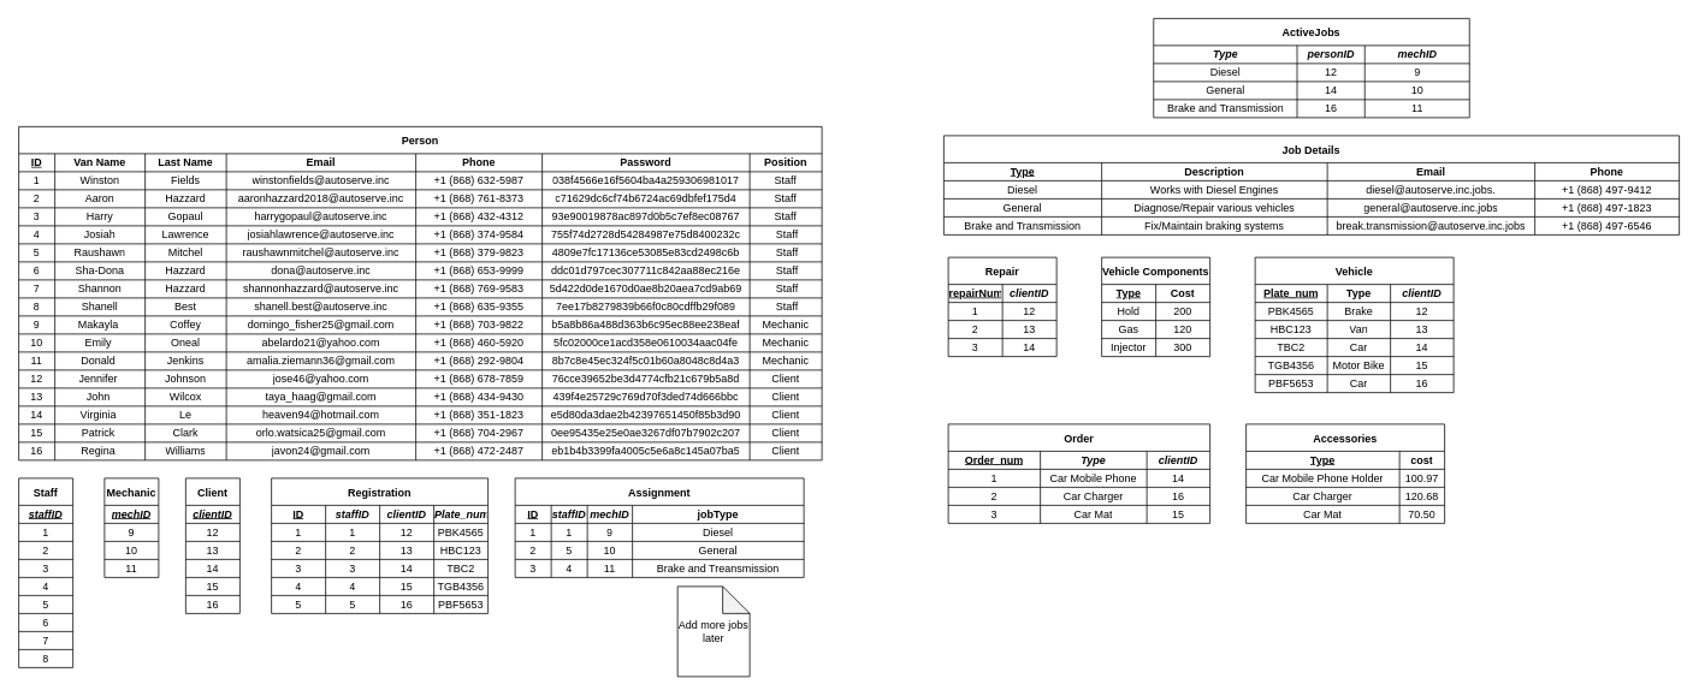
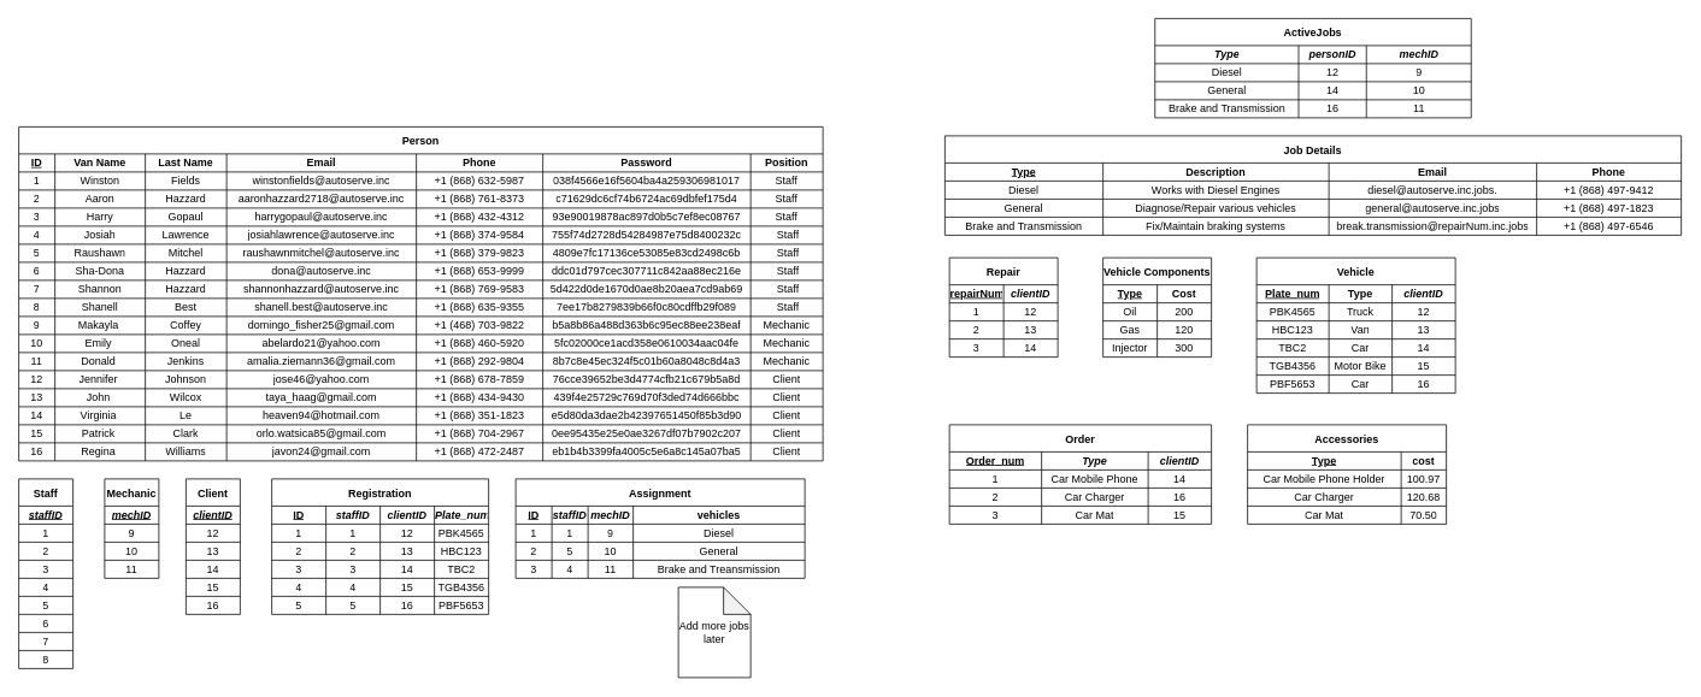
- <mxCell id="23" value="aaronhazzard2018@autoserve.inc" style="shape=partialRectangle;html=1;whiteSpace=wrap;connectable=0;fillColor=none;top=0;left=0;bottom=0;right=0;overflow=hidden;" parent="19" vertex="1"><mxGeometry x="230" width="210" height="20" as="geometry"><mxRectangle width="210" height="20" as="alternateBounds" /></mxGeometry></mxCell>
+ <mxCell id="23" value="aaronhazzard2718@autoserve.inc" style="shape=partialRectangle;html=1;whiteSpace=wrap;connectable=0;fillColor=none;top=0;left=0;bottom=0;right=0;overflow=hidden;" parent="19" vertex="1"><mxGeometry x="230" width="210" height="20" as="geometry"><mxRectangle width="210" height="20" as="alternateBounds" /></mxGeometry></mxCell>
- <mxCell id="211" value="break.transmission@autoserve.inc.jobs" style="shape=partialRectangle;html=1;whiteSpace=wrap;connectable=0;fillColor=none;top=0;left=0;bottom=0;right=0;overflow=hidden;" parent="208" vertex="1"><mxGeometry x="425" width="230" height="20" as="geometry"><mxRectangle width="230" height="20" as="alternateBounds" /></mxGeometry></mxCell>
+ <mxCell id="211" value="break.transmission@repairNum.inc.jobs" style="shape=partialRectangle;html=1;whiteSpace=wrap;connectable=0;fillColor=none;top=0;left=0;bottom=0;right=0;overflow=hidden;" parent="208" vertex="1"><mxGeometry x="425" width="230" height="20" as="geometry"><mxRectangle width="230" height="20" as="alternateBounds" /></mxGeometry></mxCell>
- <mxCell id="231" value="Hold" style="shape=partialRectangle;html=1;whiteSpace=wrap;connectable=0;fillColor=none;top=0;left=0;bottom=0;right=0;overflow=hidden;" parent="230" vertex="1"><mxGeometry width="60" height="20" as="geometry"><mxRectangle width="60" height="20" as="alternateBounds" /></mxGeometry></mxCell>
+ <mxCell id="231" value="Oil" style="shape=partialRectangle;html=1;whiteSpace=wrap;connectable=0;fillColor=none;top=0;left=0;bottom=0;right=0;overflow=hidden;" parent="230" vertex="1"><mxGeometry width="60" height="20" as="geometry"><mxRectangle width="60" height="20" as="alternateBounds" /></mxGeometry></mxCell>
- <mxCell id="246" value="Brake" style="shape=partialRectangle;html=1;whiteSpace=wrap;connectable=0;fillColor=none;top=0;left=0;bottom=0;right=0;overflow=hidden;" parent="244" vertex="1"><mxGeometry x="80" width="70" height="20" as="geometry"><mxRectangle width="70" height="20" as="alternateBounds" /></mxGeometry></mxCell>
+ <mxCell id="246" value="Truck" style="shape=partialRectangle;html=1;whiteSpace=wrap;connectable=0;fillColor=none;top=0;left=0;bottom=0;right=0;overflow=hidden;" parent="244" vertex="1"><mxGeometry x="80" width="70" height="20" as="geometry"><mxRectangle width="70" height="20" as="alternateBounds" /></mxGeometry></mxCell>
- <mxCell id="80" value="&lt;div&gt;+1 (868) 703-9822&lt;/div&gt;" style="shape=partialRectangle;html=1;whiteSpace=wrap;connectable=0;fillColor=none;top=0;left=0;bottom=0;right=0;overflow=hidden;" parent="75" vertex="1"><mxGeometry x="440" width="140" height="20" as="geometry"><mxRectangle width="140" height="20" as="alternateBounds" /></mxGeometry></mxCell>
+ <mxCell id="80" value="&lt;div&gt;+1 (468) 703-9822&lt;/div&gt;" style="shape=partialRectangle;html=1;whiteSpace=wrap;connectable=0;fillColor=none;top=0;left=0;bottom=0;right=0;overflow=hidden;" parent="75" vertex="1"><mxGeometry x="440" width="140" height="20" as="geometry"><mxRectangle width="140" height="20" as="alternateBounds" /></mxGeometry></mxCell>
- <mxCell id="127" value="orlo.watsica25@gmail.com" style="shape=partialRectangle;html=1;whiteSpace=wrap;connectable=0;fillColor=none;top=0;left=0;bottom=0;right=0;overflow=hidden;" parent="123" vertex="1"><mxGeometry x="230" width="210" height="20" as="geometry"><mxRectangle width="210" height="20" as="alternateBounds" /></mxGeometry></mxCell>
+ <mxCell id="127" value="orlo.watsica85@gmail.com" style="shape=partialRectangle;html=1;whiteSpace=wrap;connectable=0;fillColor=none;top=0;left=0;bottom=0;right=0;overflow=hidden;" parent="123" vertex="1"><mxGeometry x="230" width="210" height="20" as="geometry"><mxRectangle width="210" height="20" as="alternateBounds" /></mxGeometry></mxCell>
- <mxCell id="175" value="jobType" style="shape=partialRectangle;html=1;whiteSpace=wrap;connectable=0;fillColor=none;top=0;left=0;bottom=0;right=0;overflow=hidden;fontStyle=1" parent="171" vertex="1"><mxGeometry x="130" width="190" height="20" as="geometry"><mxRectangle width="190" height="20" as="alternateBounds" /></mxGeometry></mxCell>
+ <mxCell id="175" value="vehicles" style="shape=partialRectangle;html=1;whiteSpace=wrap;connectable=0;fillColor=none;top=0;left=0;bottom=0;right=0;overflow=hidden;fontStyle=1" parent="171" vertex="1"><mxGeometry x="130" width="190" height="20" as="geometry"><mxRectangle width="190" height="20" as="alternateBounds" /></mxGeometry></mxCell>
